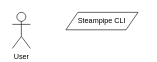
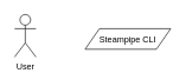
- <mxCell id="3" value="Steampipe CLI" style="shape=parallelogram;perimeter=parallelogramPerimeter;whiteSpace=wrap;html=1;fixedSize=1;" vertex="1" parent="1"><mxGeometry x="109" y="20" width="120" height="29" as="geometry" /></mxCell>
+ <mxCell id="3" value="Steampipe CLI" style="shape=parallelogram;perimeter=parallelogramPerimeter;whiteSpace=wrap;html=1;fixedSize=1;" vertex="1" parent="1"><mxGeometry x="119" y="40" width="120" height="29" as="geometry" /></mxCell>
